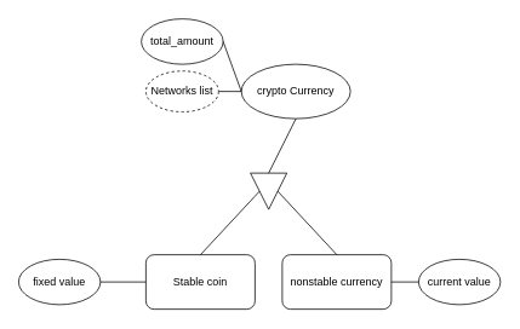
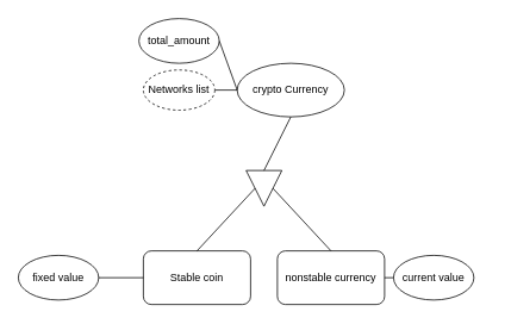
- <mxCell id="11" value="current value" style="ellipse;whiteSpace=wrap;html=1;" parent="1" vertex="1"><mxGeometry x="460" y="285" width="90" height="50" as="geometry" /></mxCell>
+ <mxCell id="11" value="current value" style="ellipse;whiteSpace=wrap;html=1;" parent="1" vertex="1"><mxGeometry x="440" y="285" width="90" height="50" as="geometry" /></mxCell>
